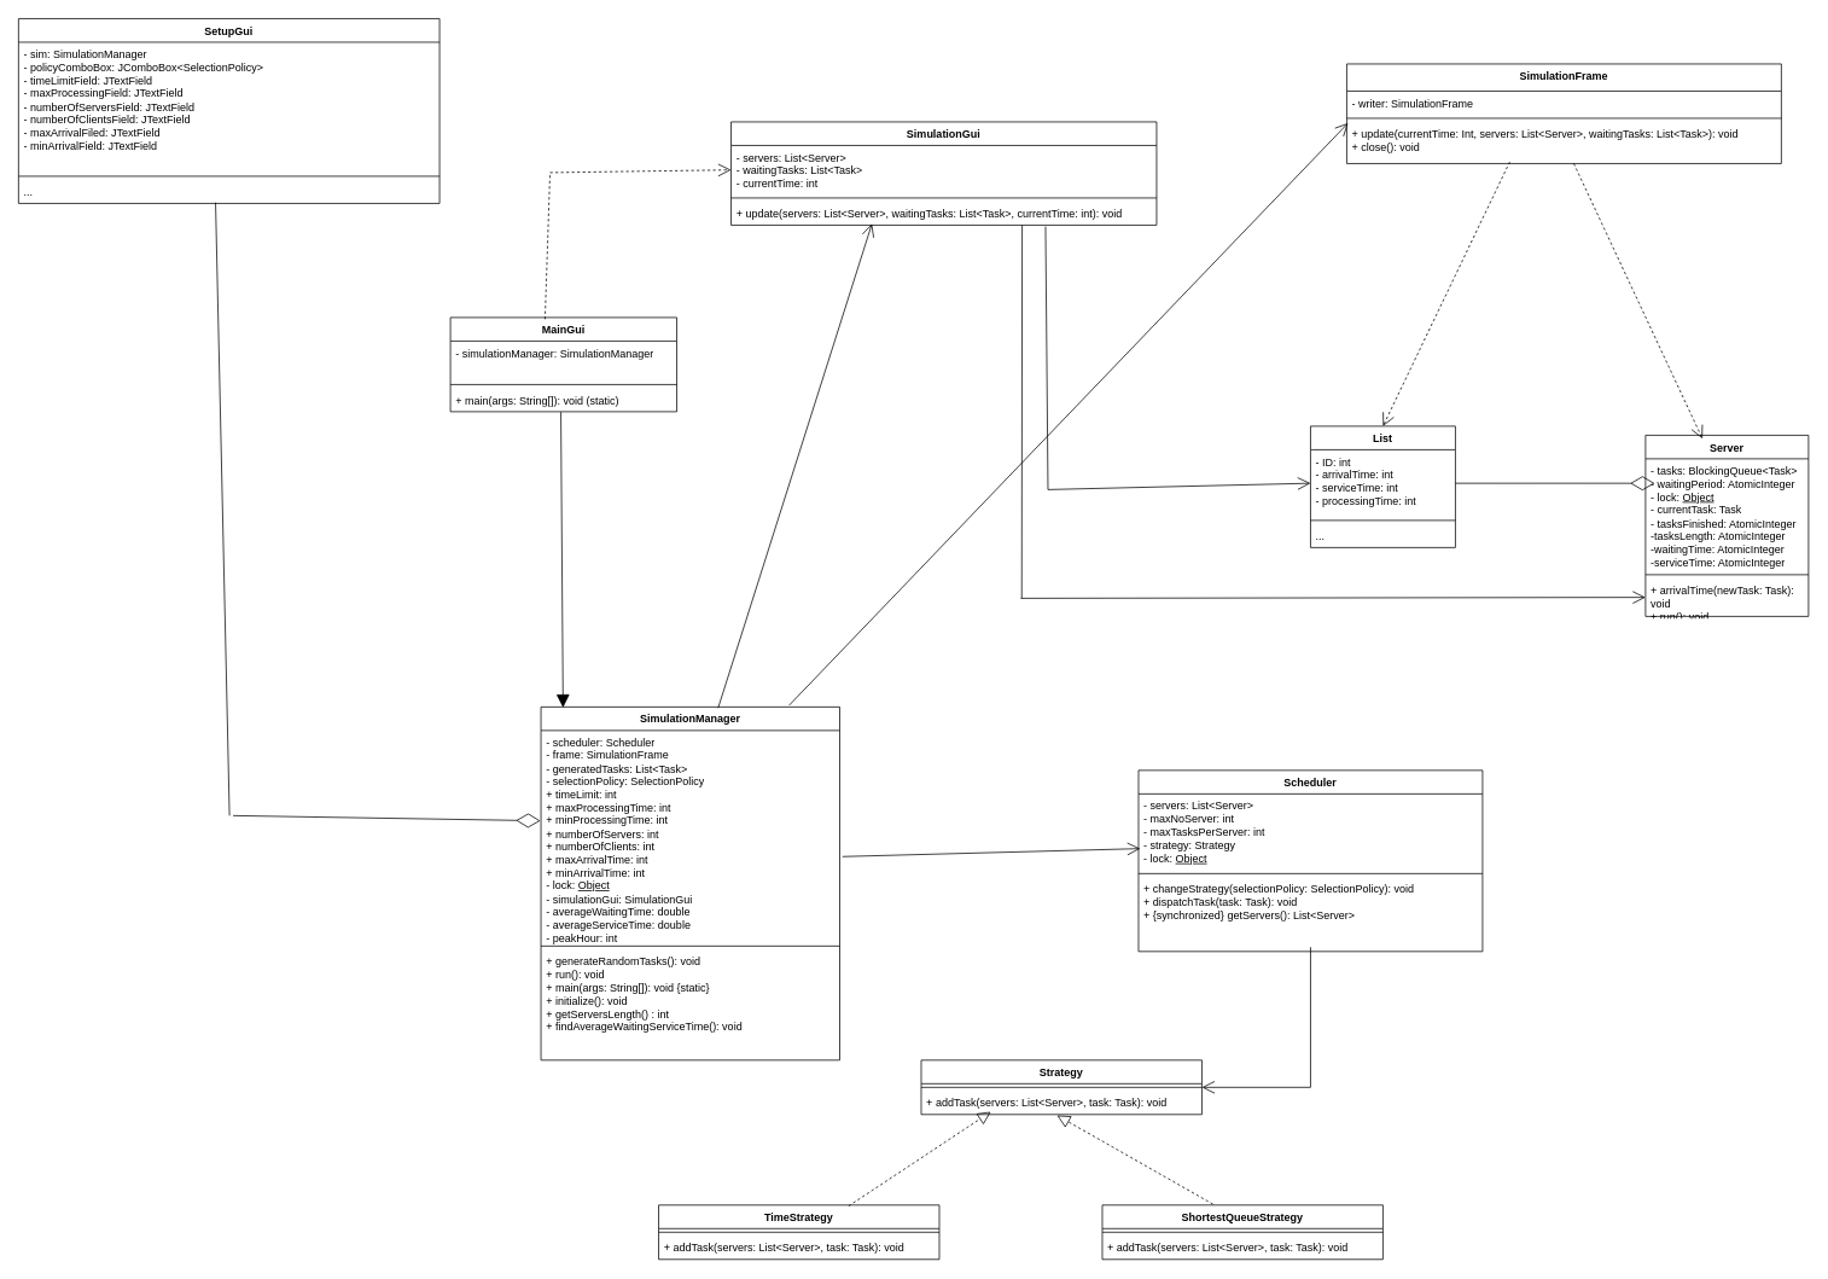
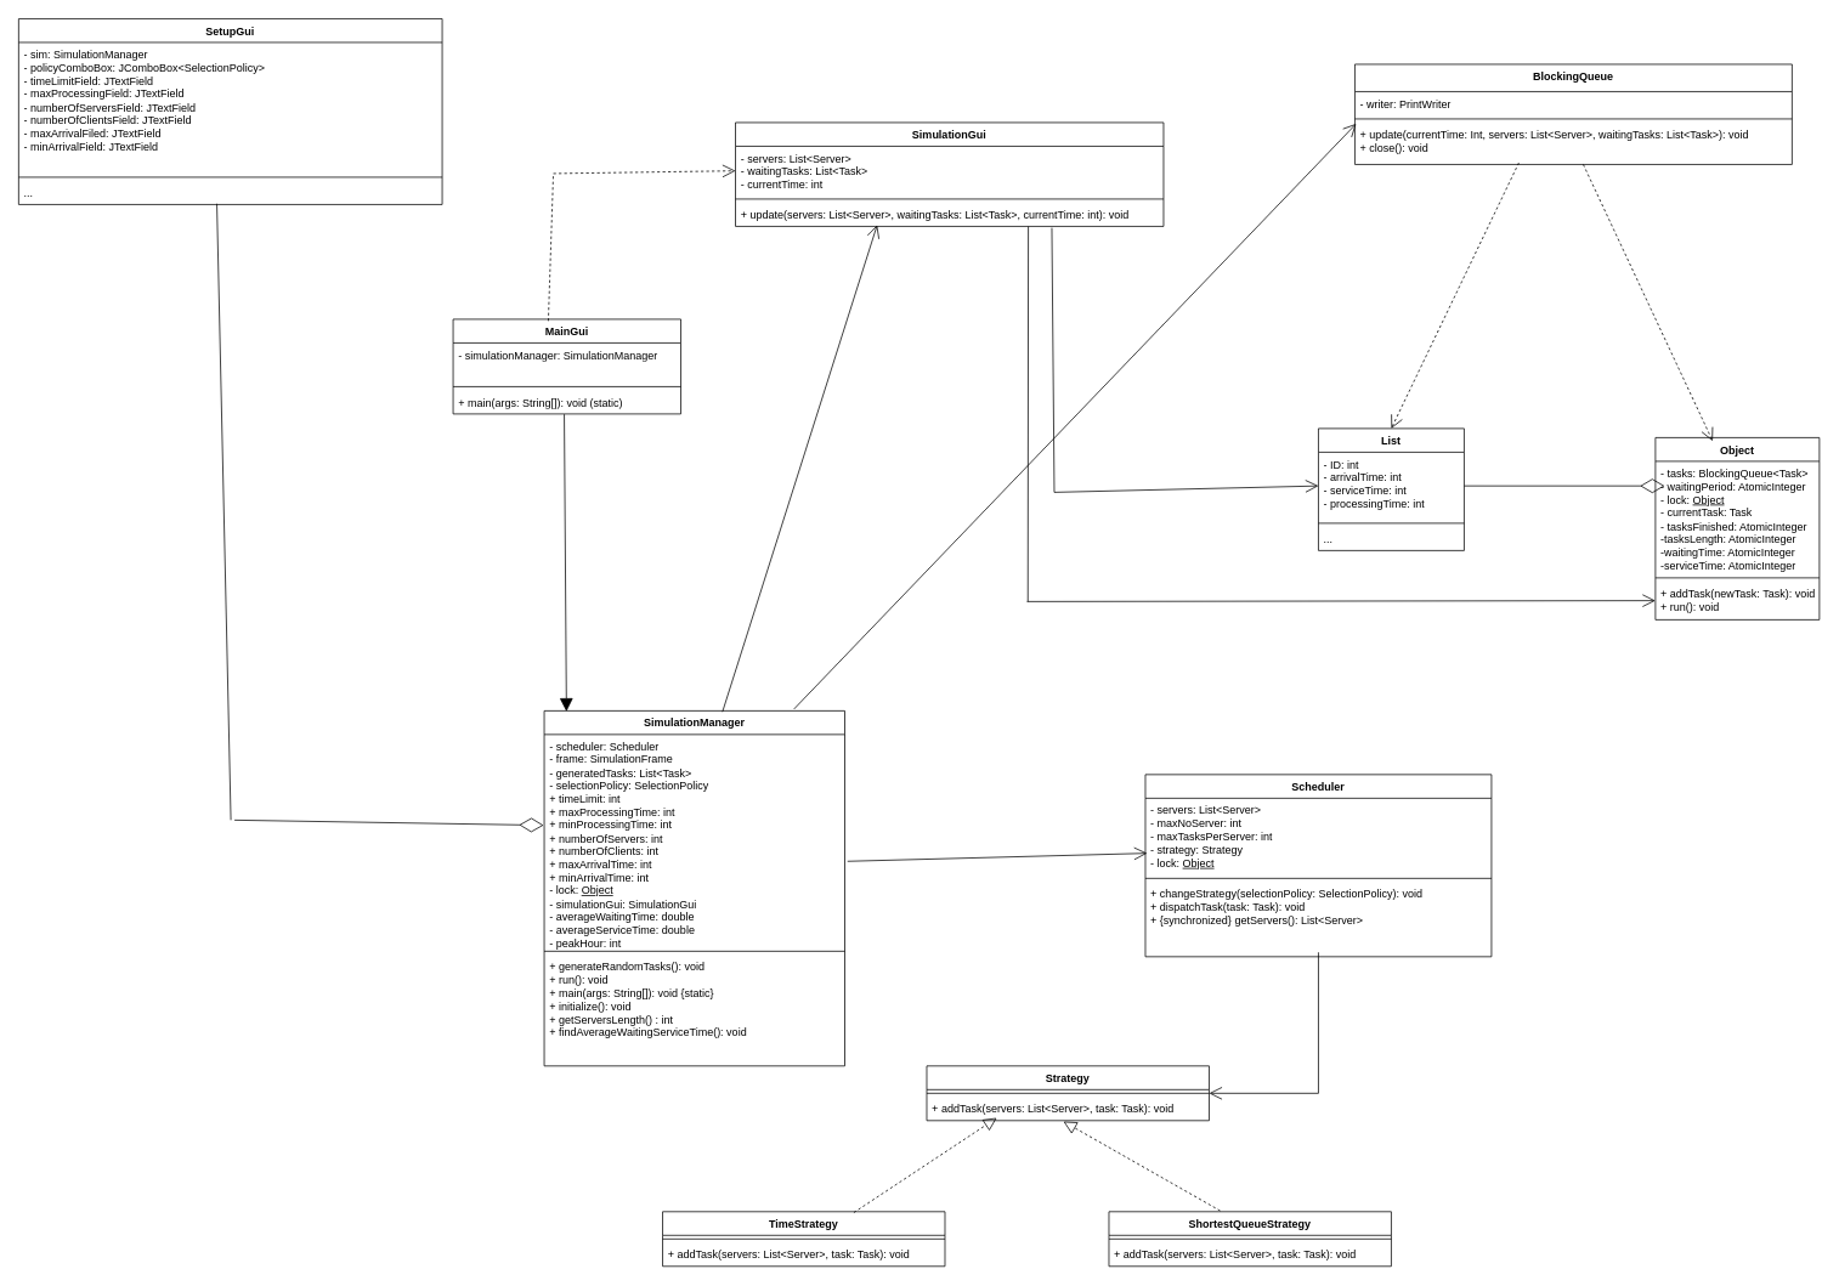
- <mxCell id="24" value="SimulationFrame" style="swimlane;fontStyle=1;align=center;verticalAlign=top;childLayout=stackLayout;horizontal=1;startSize=30;horizontalStack=0;resizeParent=1;resizeParentMax=0;resizeLast=0;collapsible=1;marginBottom=0;whiteSpace=wrap;html=1;" parent="1" vertex="1"><mxGeometry x="1487" y="70" width="480" height="110" as="geometry" /></mxCell>
+ <mxCell id="24" value="BlockingQueue" style="swimlane;fontStyle=1;align=center;verticalAlign=top;childLayout=stackLayout;horizontal=1;startSize=30;horizontalStack=0;resizeParent=1;resizeParentMax=0;resizeLast=0;collapsible=1;marginBottom=0;whiteSpace=wrap;html=1;" parent="1" vertex="1"><mxGeometry x="1487" y="70" width="480" height="110" as="geometry" /></mxCell>
- <mxCell id="25" value="- writer: SimulationFrame" style="text;strokeColor=none;fillColor=none;align=left;verticalAlign=top;spacingLeft=4;spacingRight=4;overflow=hidden;rotatable=0;points=[[0,0.5],[1,0.5]];portConstraint=eastwest;whiteSpace=wrap;html=1;" parent="24" vertex="1"><mxGeometry y="30" width="480" height="26" as="geometry" /></mxCell>
+ <mxCell id="25" value="- writer: PrintWriter" style="text;strokeColor=none;fillColor=none;align=left;verticalAlign=top;spacingLeft=4;spacingRight=4;overflow=hidden;rotatable=0;points=[[0,0.5],[1,0.5]];portConstraint=eastwest;whiteSpace=wrap;html=1;" parent="24" vertex="1"><mxGeometry y="30" width="480" height="26" as="geometry" /></mxCell>
- <mxCell id="32" value="Server" style="swimlane;fontStyle=1;align=center;verticalAlign=top;childLayout=stackLayout;horizontal=1;startSize=26;horizontalStack=0;resizeParent=1;resizeParentMax=0;resizeLast=0;collapsible=1;marginBottom=0;whiteSpace=wrap;html=1;" parent="1" vertex="1"><mxGeometry x="1817" y="480" width="180" height="200" as="geometry" /></mxCell>
+ <mxCell id="32" value="Object" style="swimlane;fontStyle=1;align=center;verticalAlign=top;childLayout=stackLayout;horizontal=1;startSize=26;horizontalStack=0;resizeParent=1;resizeParentMax=0;resizeLast=0;collapsible=1;marginBottom=0;whiteSpace=wrap;html=1;" parent="1" vertex="1"><mxGeometry x="1817" y="480" width="180" height="200" as="geometry" /></mxCell>
- <mxCell id="35" value="+ arrivalTime(newTask: Task): void&lt;div&gt;+ run(): void&lt;/div&gt;" style="text;strokeColor=none;fillColor=none;align=left;verticalAlign=top;spacingLeft=4;spacingRight=4;overflow=hidden;rotatable=0;points=[[0,0.5],[1,0.5]];portConstraint=eastwest;whiteSpace=wrap;html=1;" parent="32" vertex="1"><mxGeometry y="158" width="180" height="42" as="geometry" /></mxCell>
+ <mxCell id="35" value="+ addTask(newTask: Task): void&lt;div&gt;+ run(): void&lt;/div&gt;" style="text;strokeColor=none;fillColor=none;align=left;verticalAlign=top;spacingLeft=4;spacingRight=4;overflow=hidden;rotatable=0;points=[[0,0.5],[1,0.5]];portConstraint=eastwest;whiteSpace=wrap;html=1;" parent="32" vertex="1"><mxGeometry y="158" width="180" height="42" as="geometry" /></mxCell>
